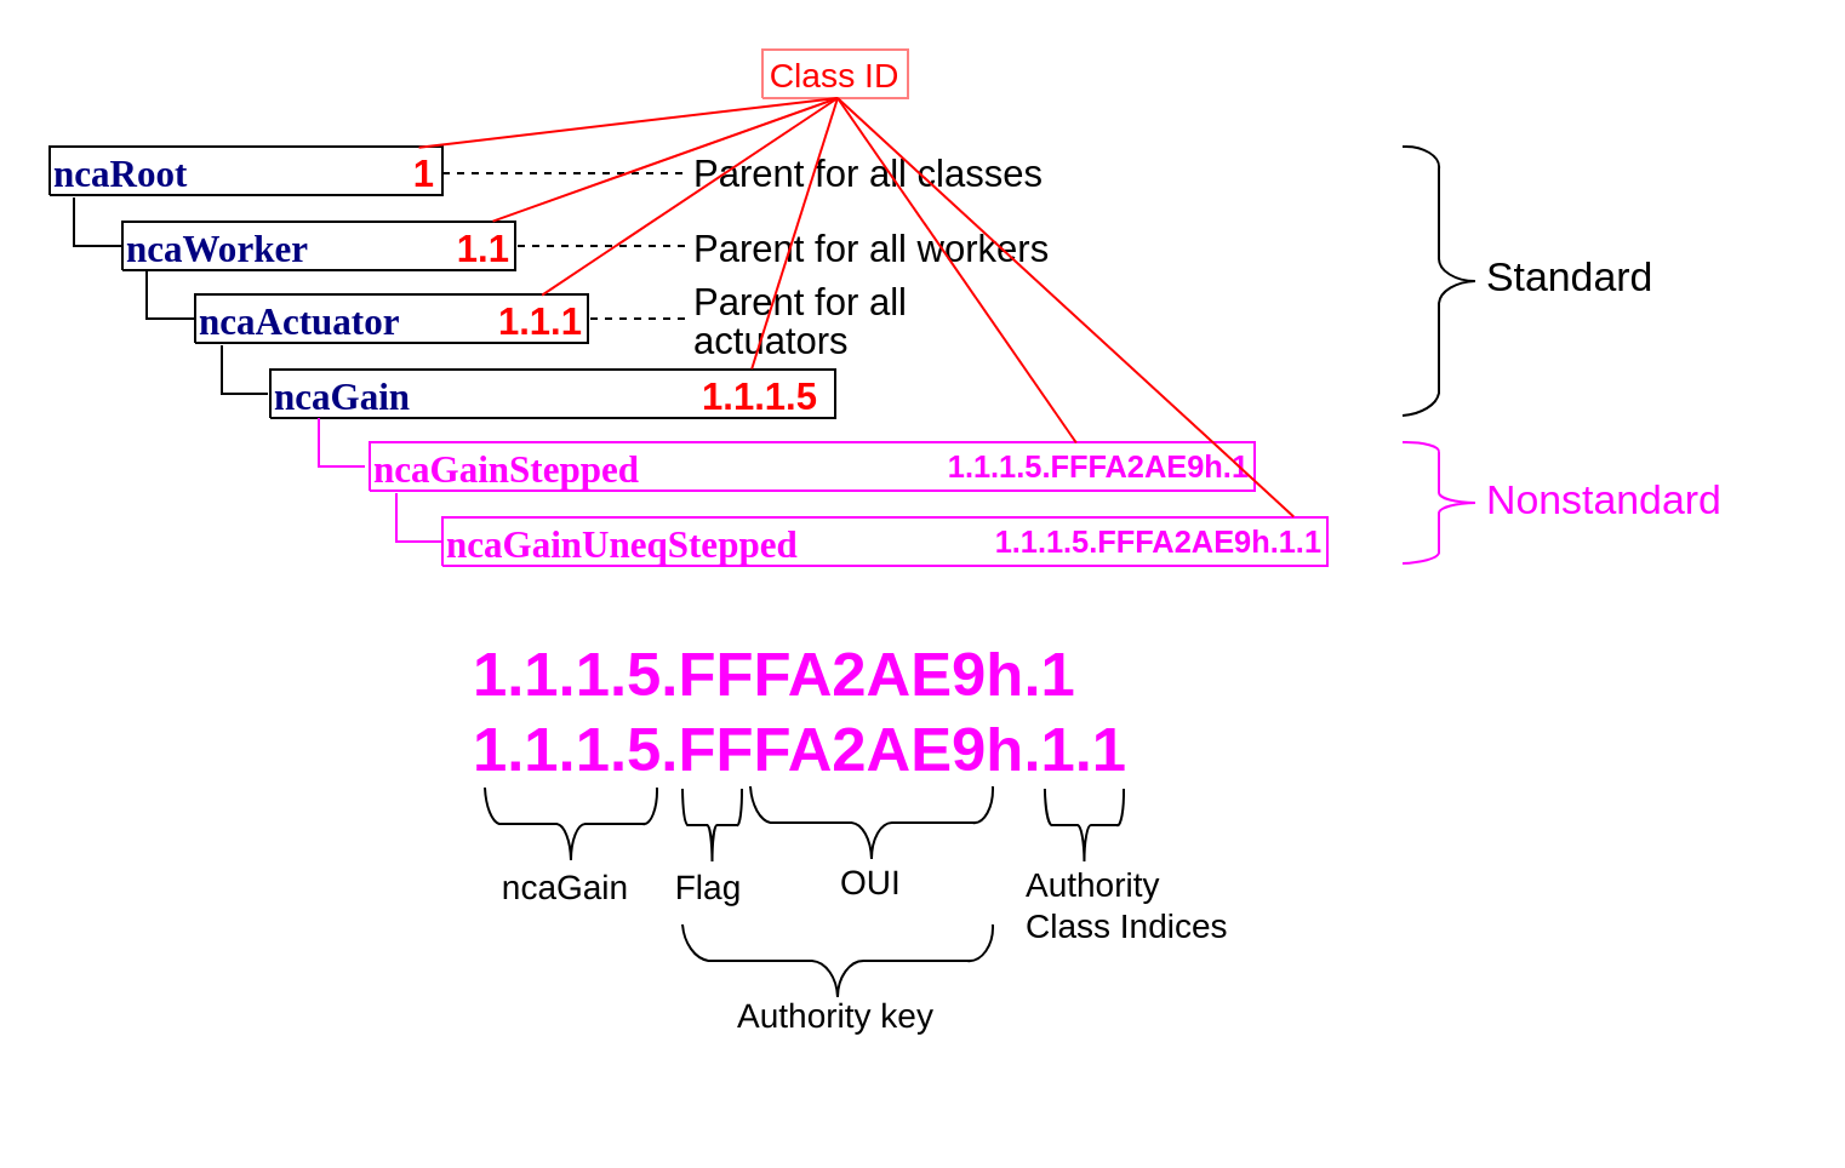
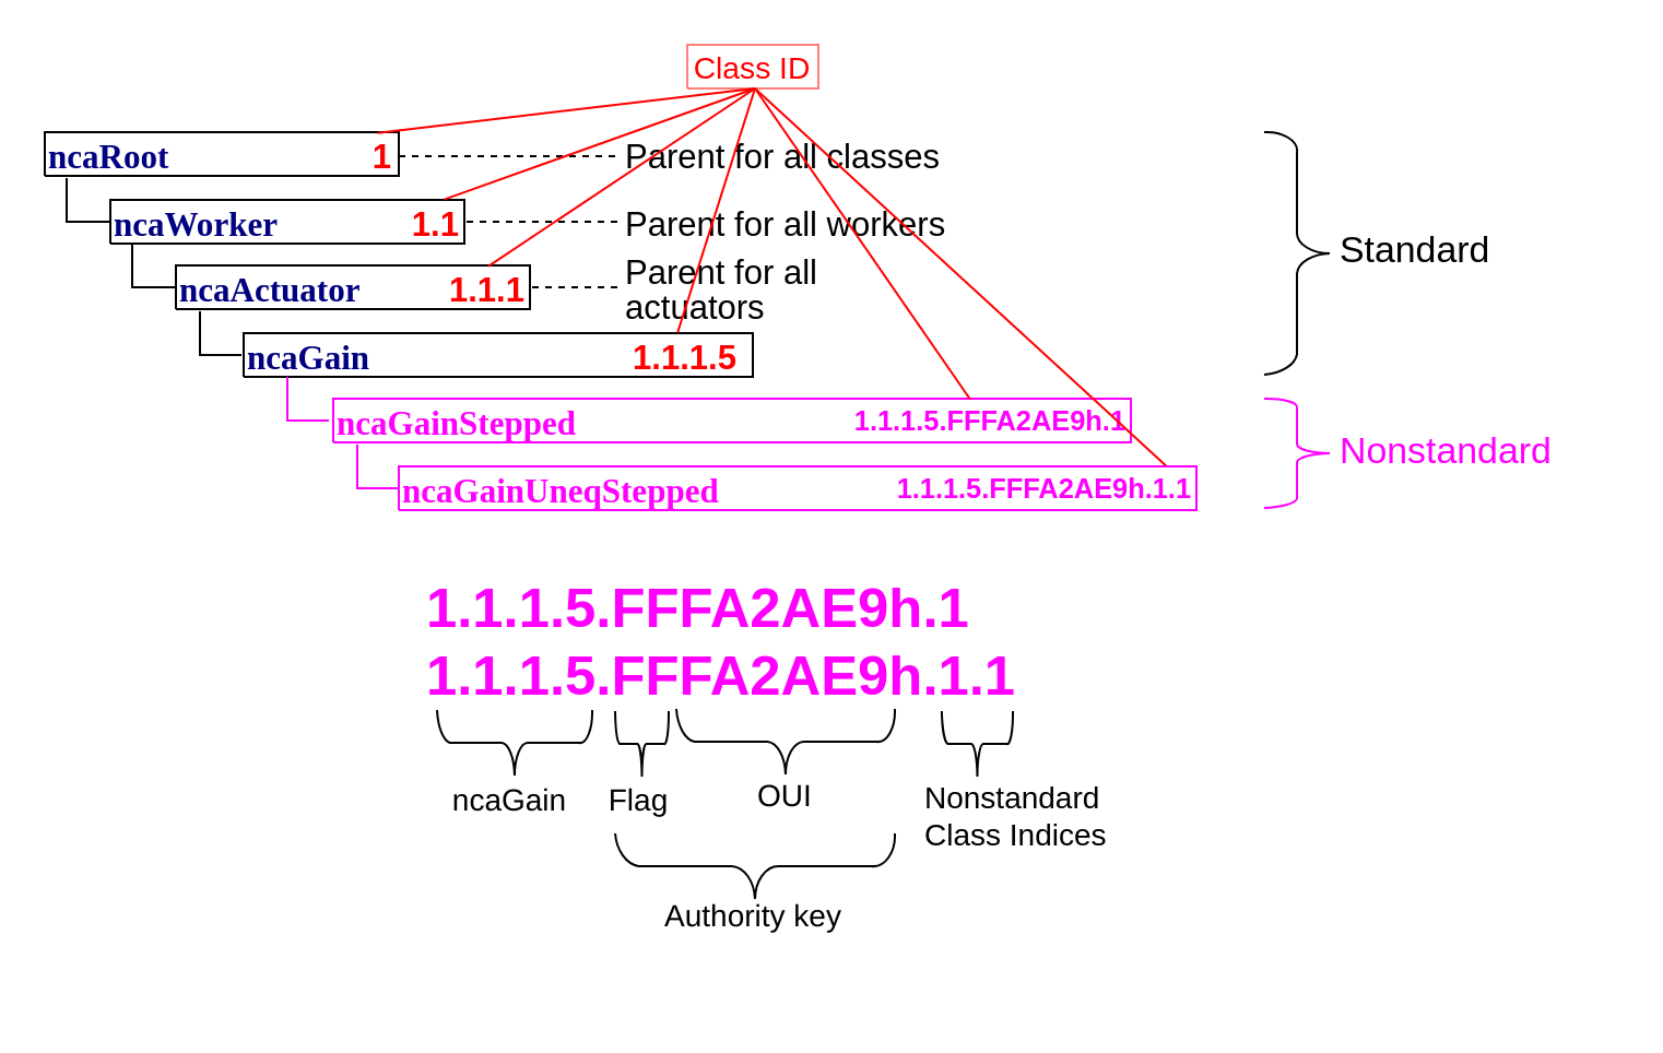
- <mxCell id="28" value="&lt;div style=&quot;font-size: 14px;&quot;&gt;&lt;p style=&quot;margin: 0px; text-indent: 0px; direction: ltr; font-size: 14px;&quot;&gt;&lt;font style=&quot;font-size: 14px; font-family: Arial; color: rgb(0, 0, 0); direction: ltr; letter-spacing: 0px; line-height: 100%; opacity: 1;&quot;&gt;Authority&lt;br style=&quot;font-size: 14px;&quot;&gt;Class Indices&lt;br style=&quot;font-size: 14px;&quot;&gt;&lt;/font&gt;&lt;/p&gt;&lt;/div&gt;" style="verticalAlign=middle;align=left;vsdxID=30;fillColor=none;gradientColor=none;shape=stencil(nZBLDoAgDERP0z3SIyjew0SURgSD+Lu9kMZoXLhwN9O+tukAlrNpJg1SzDH4QW/URgNYgZTkjA4UkwJUgGXng+6DX1zLfmoymdXo17xh5zmRJ6Q42BWCfc2oJfdAr+Yv+AP9Cb7OJ3H/2JG1HNGz/84klThPVCc=);strokeColor=none;spacingBottom=-1;points=[[0,0,0]];labelBackgroundColor=none;rounded=0;html=1;whiteSpace=wrap;fontSize=14;" parent="1" vertex="1"><mxGeometry x="421.45" y="352" width="132" height="40" as="geometry" /></mxCell>
+ <mxCell id="28" value="&lt;div style=&quot;font-size: 14px;&quot;&gt;&lt;p style=&quot;margin: 0px; text-indent: 0px; direction: ltr; font-size: 14px;&quot;&gt;&lt;font style=&quot;font-size: 14px; font-family: Arial; color: rgb(0, 0, 0); direction: ltr; letter-spacing: 0px; line-height: 100%; opacity: 1;&quot;&gt;Nonstandard&lt;br style=&quot;font-size: 14px;&quot;&gt;Class Indices&lt;br style=&quot;font-size: 14px;&quot;&gt;&lt;/font&gt;&lt;/p&gt;&lt;/div&gt;" style="verticalAlign=middle;align=left;vsdxID=30;fillColor=none;gradientColor=none;shape=stencil(nZBLDoAgDERP0z3SIyjew0SURgSD+Lu9kMZoXLhwN9O+tukAlrNpJg1SzDH4QW/URgNYgZTkjA4UkwJUgGXng+6DX1zLfmoymdXo17xh5zmRJ6Q42BWCfc2oJfdAr+Yv+AP9Cb7OJ3H/2JG1HNGz/84klThPVCc=);strokeColor=none;spacingBottom=-1;points=[[0,0,0]];labelBackgroundColor=none;rounded=0;html=1;whiteSpace=wrap;fontSize=14;" parent="1" vertex="1"><mxGeometry x="421.45" y="352" width="132" height="40" as="geometry" /></mxCell>
